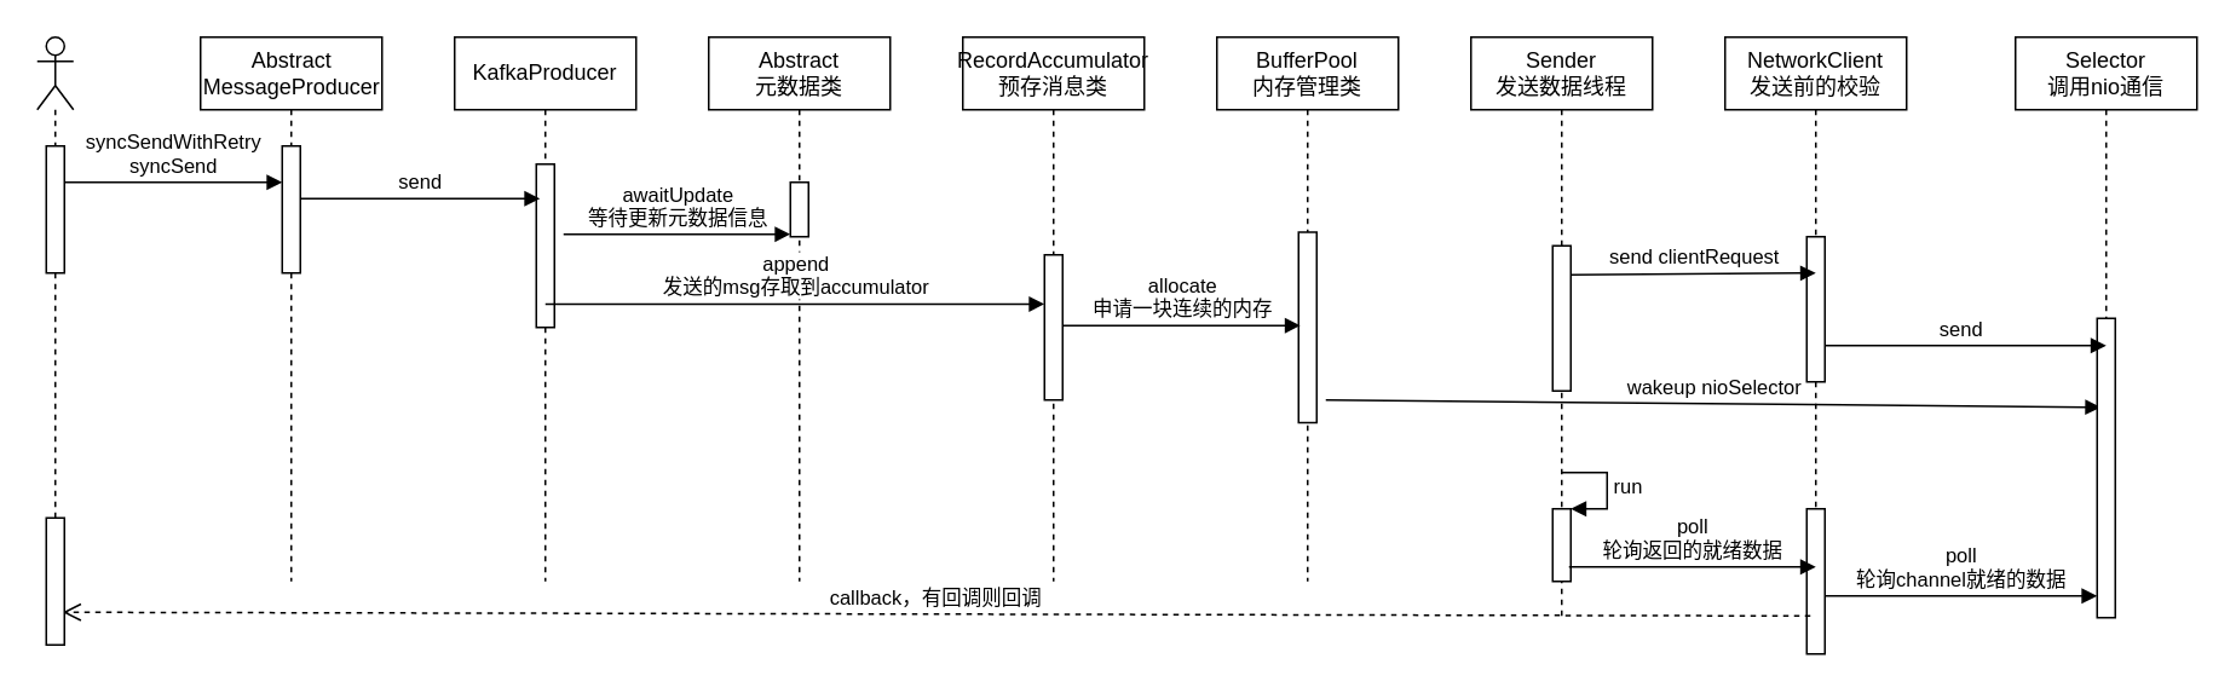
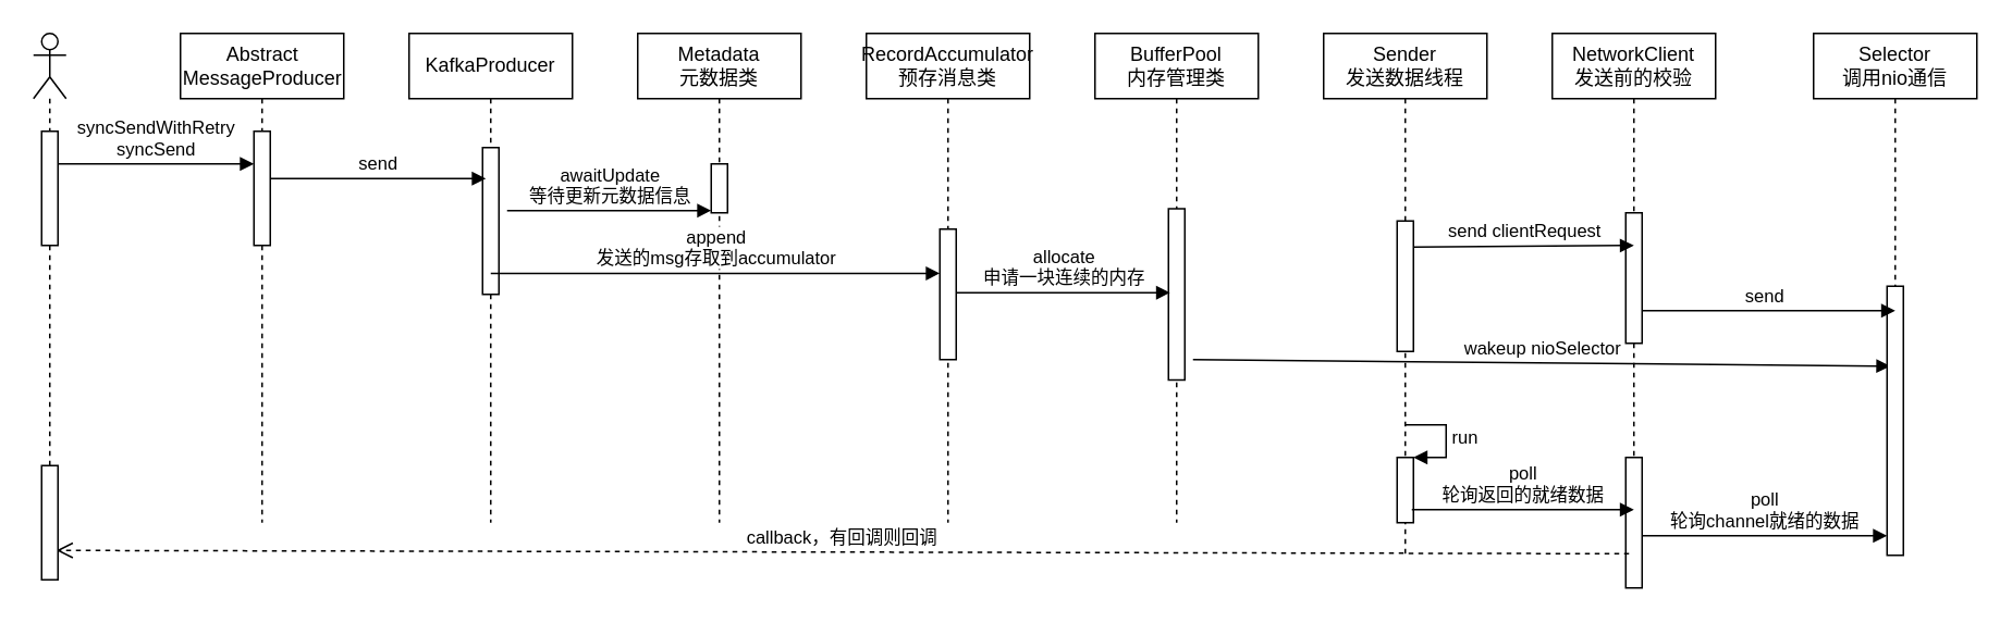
- <mxCell id="8" value="Abstract&lt;br&gt;元数据类" style="shape=umlLifeline;perimeter=lifelinePerimeter;whiteSpace=wrap;html=1;container=1;collapsible=0;recursiveResize=0;outlineConnect=0;" vertex="1" parent="1"><mxGeometry x="390" y="20" width="100" height="300" as="geometry" /></mxCell>
+ <mxCell id="8" value="Metadata&lt;br&gt;元数据类" style="shape=umlLifeline;perimeter=lifelinePerimeter;whiteSpace=wrap;html=1;container=1;collapsible=0;recursiveResize=0;outlineConnect=0;" vertex="1" parent="1"><mxGeometry x="390" y="20" width="100" height="300" as="geometry" /></mxCell>
